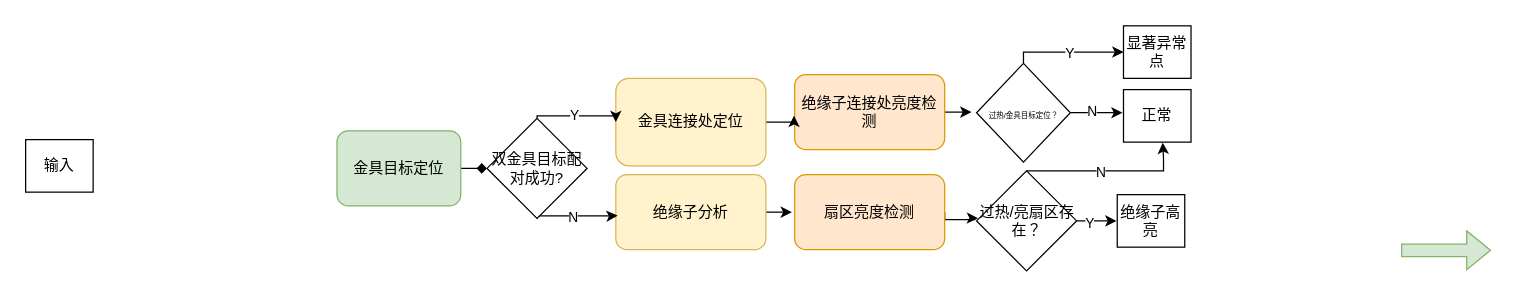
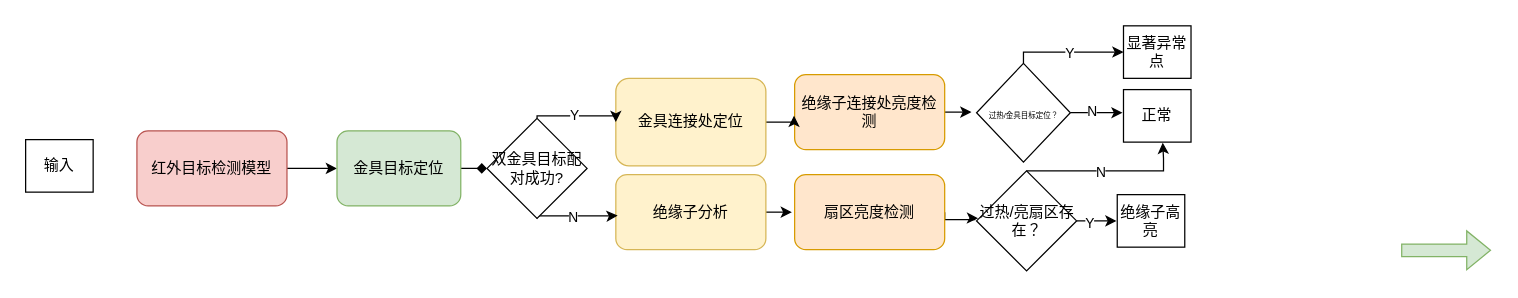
+ <mxCell id="7" value="红外目标检测模型" style="rounded=1;whiteSpace=wrap;html=1;fillColor=#f8cecc;strokeColor=#b85450;" parent="1" vertex="1"><mxGeometry x="109" y="104" width="120" height="60" as="geometry" /></mxCell>
+ <mxCell id="6" style="edgeStyle=orthogonalEdgeStyle;rounded=0;orthogonalLoop=1;jettySize=auto;html=1;exitX=1;exitY=0.5;exitDx=0;exitDy=0;entryX=0;entryY=0.5;entryDx=0;entryDy=0;" parent="1" source="7" target="9" edge="1"><mxGeometry relative="1" as="geometry" /></mxCell>
